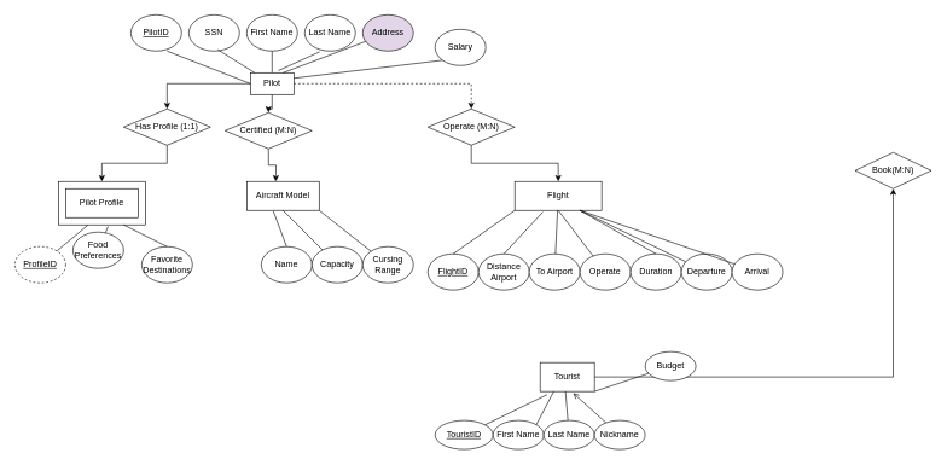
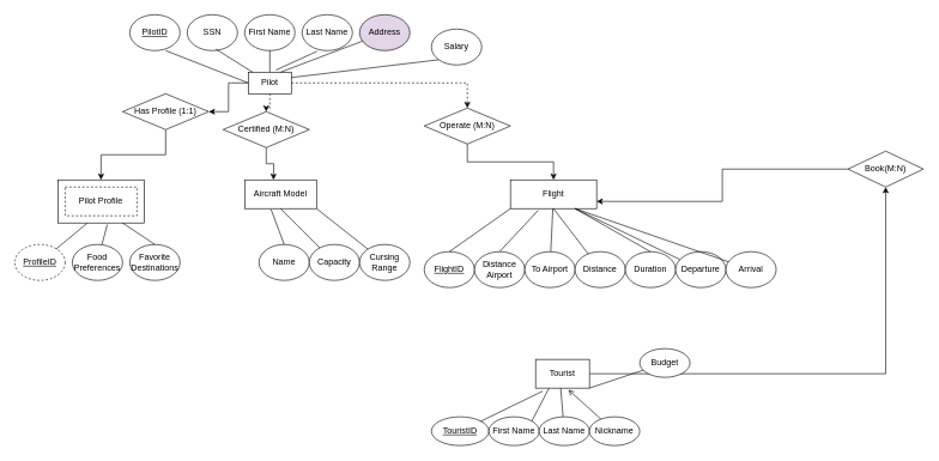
- <mxCell id="3" style="edgeStyle=orthogonalEdgeStyle;rounded=0;orthogonalLoop=1;jettySize=auto;html=1;" edge="1" parent="1" source="5" target="29"><mxGeometry relative="1" as="geometry" /></mxCell>
+ <mxCell id="3" style="edgeStyle=orthogonalEdgeStyle;rounded=0;orthogonalLoop=1;jettySize=auto;html=1;dashed=1;" edge="1" parent="1" source="5" target="29"><mxGeometry relative="1" as="geometry" /></mxCell>
- <mxCell id="19" value="Has Profile (1:1)" style="rhombus;whiteSpace=wrap;html=1;" vertex="1" parent="1"><mxGeometry x="170" y="150" width="120" height="50" as="geometry" /></mxCell>
+ <mxCell id="19" value="Has Profile (1:1)" style="rhombus;whiteSpace=wrap;html=1;" vertex="1" parent="1"><mxGeometry x="170" y="130" width="120" height="50" as="geometry" /></mxCell>
+ <mxCell id="66" style="edgeStyle=orthogonalEdgeStyle;rounded=0;orthogonalLoop=1;jettySize=auto;html=1;entryX=1;entryY=0.75;entryDx=0;entryDy=0;" edge="1" parent="1" source="67" target="39"><mxGeometry relative="1" as="geometry" /></mxCell>
- <mxCell id="21" value="Pilot Profile" style="rounded=0;whiteSpace=wrap;html=1;" vertex="1" parent="1"><mxGeometry x="90" y="260" width="100" height="40" as="geometry" /></mxCell>
+ <mxCell id="21" value="Pilot Profile" style="rounded=0;whiteSpace=wrap;html=1;dashed=1;" vertex="1" parent="1"><mxGeometry x="90" y="260" width="100" height="40" as="geometry" /></mxCell>
- <mxCell id="23" value="Food Preferences" style="ellipse;whiteSpace=wrap;html=1;" vertex="1" parent="1"><mxGeometry x="100" y="320" width="70" height="50" as="geometry" /></mxCell>
+ <mxCell id="23" value="Food Preferences" style="ellipse;whiteSpace=wrap;html=1;" vertex="1" parent="1"><mxGeometry x="100" y="340" width="70" height="50" as="geometry" /></mxCell>
- <mxCell id="24" value="Favorite Destinations" style="ellipse;whiteSpace=wrap;html=1;" vertex="1" parent="1"><mxGeometry x="195" y="340" width="70" height="50" as="geometry" /></mxCell>
+ <mxCell id="24" value="Favorite Destinations" style="ellipse;whiteSpace=wrap;html=1;" vertex="1" parent="1"><mxGeometry x="180" y="340" width="70" height="50" as="geometry" /></mxCell>
- <mxCell id="43" value="Operate" style="ellipse;whiteSpace=wrap;html=1;" vertex="1" parent="1"><mxGeometry x="800" y="350" width="70" height="50" as="geometry" /></mxCell>
+ <mxCell id="43" value="Distance" style="ellipse;whiteSpace=wrap;html=1;" vertex="1" parent="1"><mxGeometry x="800" y="350" width="70" height="50" as="geometry" /></mxCell>
